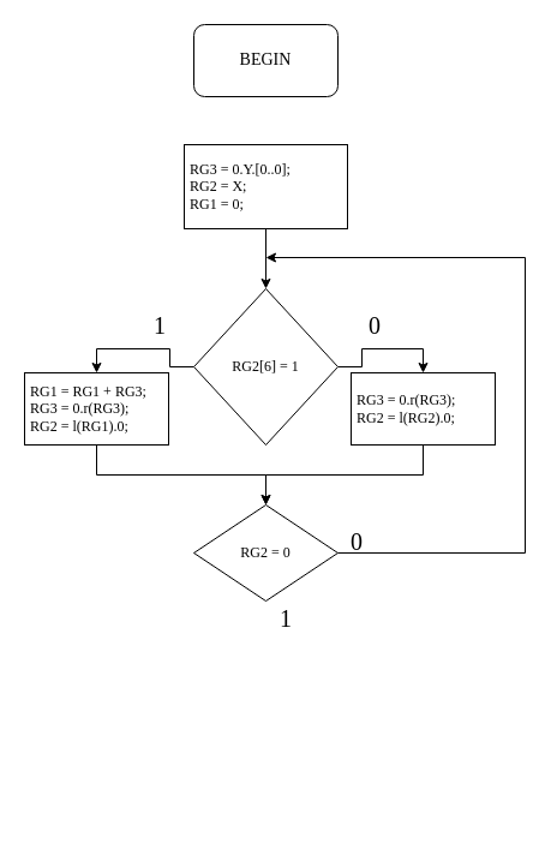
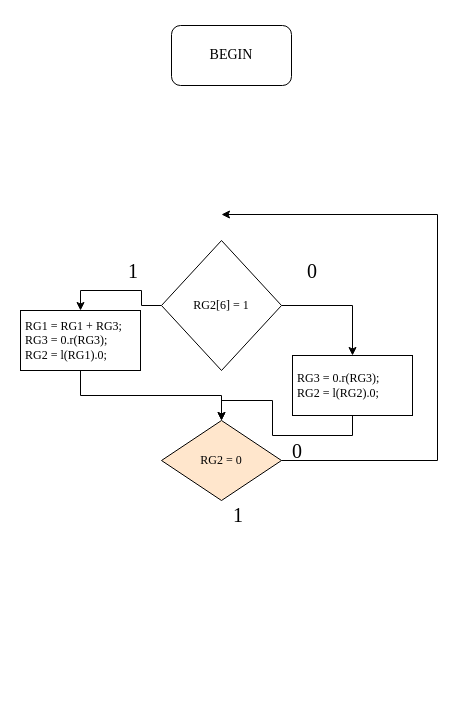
- <mxCell id="12" value="&lt;font style=&quot;font-size: 14px;&quot; data-font-src=&quot;https://fonts.googleapis.com/css?family=Consolas&quot; face=&quot;Consolas&quot;&gt;BEGIN&lt;/font&gt;" style="rounded=1;whiteSpace=wrap;html=1;" parent="1" vertex="1"><mxGeometry x="161" y="20" width="120" height="60" as="geometry" /></mxCell>
+ <mxCell id="12" value="&lt;font style=&quot;font-size: 14px;&quot; data-font-src=&quot;https://fonts.googleapis.com/css?family=Consolas&quot; face=&quot;Consolas&quot;&gt;BEGIN&lt;/font&gt;" style="rounded=1;whiteSpace=wrap;html=1;" parent="1" vertex="1"><mxGeometry x="171" y="25" width="120" height="60" as="geometry" /></mxCell>
- <mxCell id="3" value="&lt;div style=&quot;&quot;&gt;&lt;span style=&quot;font-family: Consolas; background-color: initial;&quot;&gt;&amp;nbsp;RG3 = 0.Y.[0..0];&lt;/span&gt;&lt;/div&gt;&lt;font face=&quot;Consolas&quot; data-font-src=&quot;https://fonts.googleapis.com/css?family=Comfortaa&quot;&gt;&lt;div style=&quot;&quot;&gt;&lt;span style=&quot;background-color: initial;&quot;&gt;&amp;nbsp;RG2&amp;nbsp;= X;&lt;/span&gt;&lt;/div&gt;&lt;div style=&quot;&quot;&gt;&lt;span style=&quot;background-color: initial;&quot;&gt;&amp;nbsp;RG1&amp;nbsp;= 0;&lt;/span&gt;&lt;/div&gt;&lt;/font&gt;" style="rounded=0;whiteSpace=wrap;html=1;align=left;" parent="1" vertex="1"><mxGeometry x="153" y="120" width="136" height="70" as="geometry" /></mxCell>
- <mxCell id="2" style="edgeStyle=orthogonalEdgeStyle;rounded=0;orthogonalLoop=1;jettySize=auto;html=1;exitX=0.5;exitY=1;exitDx=0;exitDy=0;entryX=0.5;entryY=0;entryDx=0;entryDy=0;" parent="1" source="3" target="6" edge="1"><mxGeometry relative="1" as="geometry" /></mxCell>
- <mxCell id="15" value="&lt;font face=&quot;Consolas&quot;&gt;&amp;nbsp;RG3 = 0.r(RG3);&lt;/font&gt;&lt;div&gt;&lt;font face=&quot;Consolas&quot;&gt;&amp;nbsp;RG2 = l(RG2).0;&lt;/font&gt;&lt;/div&gt;" style="rounded=0;whiteSpace=wrap;html=1;align=left;" parent="1" vertex="1"><mxGeometry x="292" y="310" width="120" height="60" as="geometry" /></mxCell>
+ <mxCell id="15" value="&lt;font face=&quot;Consolas&quot;&gt;&amp;nbsp;RG3 = 0.r(RG3);&lt;/font&gt;&lt;div&gt;&lt;font face=&quot;Consolas&quot;&gt;&amp;nbsp;RG2 = l(RG2).0;&lt;/font&gt;&lt;/div&gt;" style="rounded=0;whiteSpace=wrap;html=1;align=left;" parent="1" vertex="1"><mxGeometry x="292" y="355" width="120" height="60" as="geometry" /></mxCell>
- <mxCell id="9" value="&lt;font face=&quot;Consolas&quot;&gt;RG2 = 0&lt;/font&gt;" style="rhombus;whiteSpace=wrap;html=1;" parent="1" vertex="1"><mxGeometry x="161" y="420" width="120" height="80" as="geometry" /></mxCell>
+ <mxCell id="9" value="&lt;font face=&quot;Consolas&quot;&gt;RG2 = 0&lt;/font&gt;" style="rhombus;whiteSpace=wrap;html=1;fillColor=#ffe6cc;" parent="1" vertex="1"><mxGeometry x="161" y="420" width="120" height="80" as="geometry" /></mxCell>
